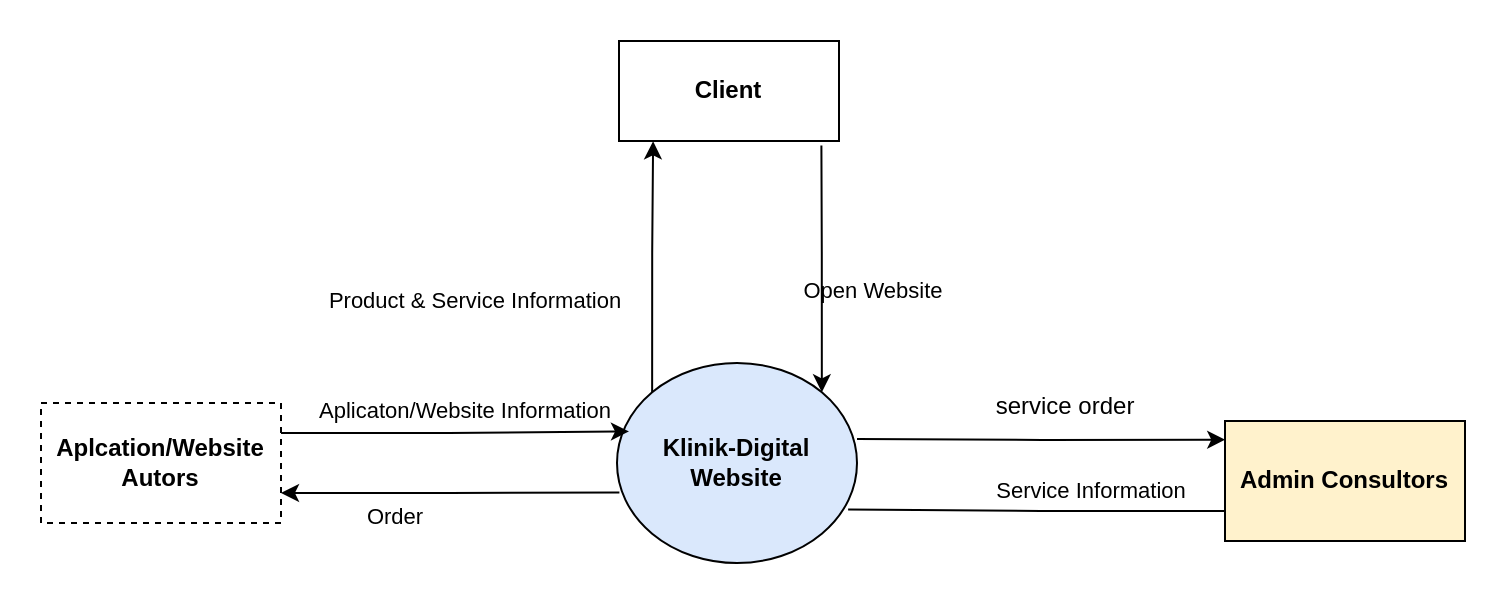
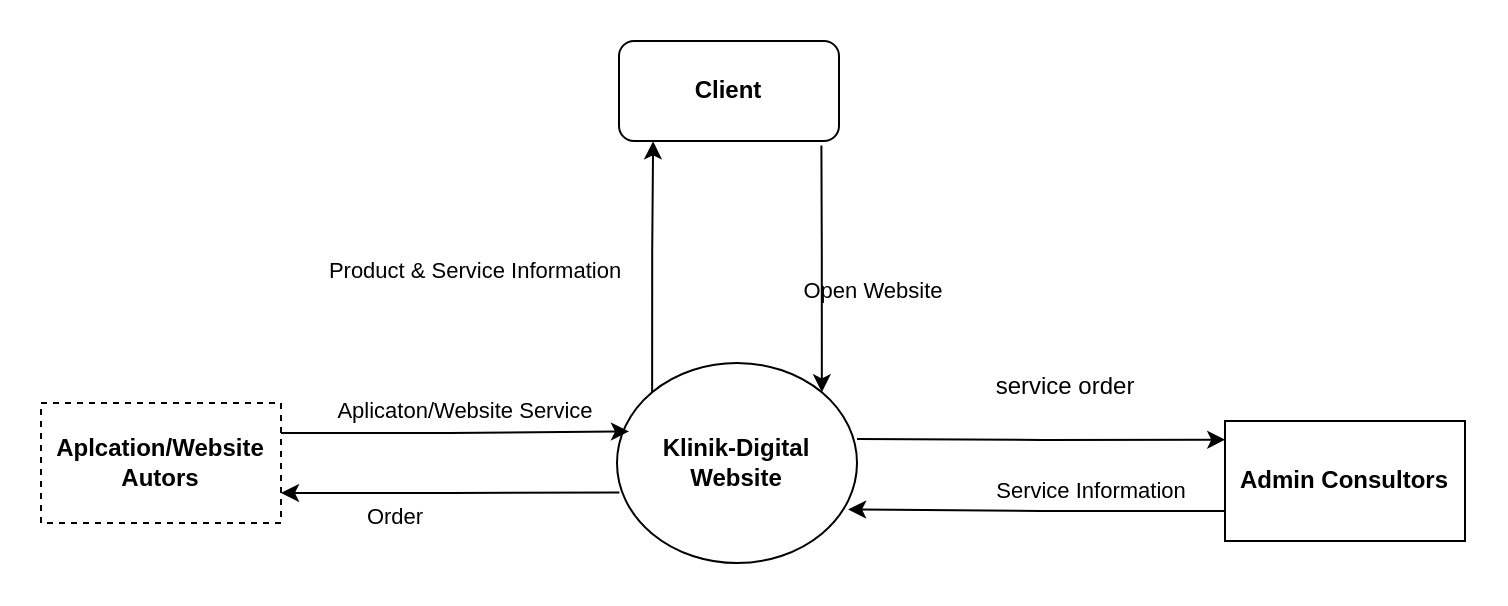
- <mxCell id="2" value="&lt;b&gt;Client&lt;/b&gt;" style="html=1;whiteSpace=wrap;" vertex="1" parent="1"><mxGeometry x="309" y="20" width="110" height="50" as="geometry" /></mxCell>
+ <mxCell id="2" value="&lt;b&gt;Client&lt;/b&gt;" style="html=1;whiteSpace=wrap;rounded=1;" vertex="1" parent="1"><mxGeometry x="309" y="20" width="110" height="50" as="geometry" /></mxCell>
- <mxCell id="5" value="&lt;font style=&quot;font-size: 11px;&quot;&gt;Product &amp;amp; Service Information&lt;/font&gt;" style="text;html=1;align=center;verticalAlign=middle;resizable=0;points=[];autosize=1;strokeColor=none;fillColor=none;" vertex="1" parent="1"><mxGeometry x="152" y="135" width="170" height="30" as="geometry" /></mxCell>
+ <mxCell id="5" value="&lt;font style=&quot;font-size: 11px;&quot;&gt;Product &amp;amp; Service Information&lt;/font&gt;" style="text;html=1;align=center;verticalAlign=middle;resizable=0;points=[];autosize=1;strokeColor=none;fillColor=none;" vertex="1" parent="1"><mxGeometry x="152" y="120" width="170" height="30" as="geometry" /></mxCell>
- <mxCell id="10" value="service order" style="text;html=1;align=center;verticalAlign=middle;resizable=0;points=[];autosize=1;strokeColor=none;fillColor=none;" vertex="1" parent="1"><mxGeometry x="487" y="188" width="90" height="30" as="geometry" /></mxCell>
+ <mxCell id="10" value="service order" style="text;html=1;align=center;verticalAlign=middle;resizable=0;points=[];autosize=1;strokeColor=none;fillColor=none;" vertex="1" parent="1"><mxGeometry x="487" y="178" width="90" height="30" as="geometry" /></mxCell>
- <mxCell id="17" value="&lt;font style=&quot;font-size: 11px;&quot;&gt;Aplicaton/Website Information&lt;/font&gt;" style="text;html=1;align=center;verticalAlign=middle;resizable=0;points=[];autosize=1;strokeColor=none;fillColor=none;" vertex="1" parent="1"><mxGeometry x="147" y="190" width="170" height="30" as="geometry" /></mxCell>
+ <mxCell id="17" value="&lt;font style=&quot;font-size: 11px;&quot;&gt;Aplicaton/Website Service&lt;/font&gt;" style="text;html=1;align=center;verticalAlign=middle;resizable=0;points=[];autosize=1;strokeColor=none;fillColor=none;" vertex="1" parent="1"><mxGeometry x="147" y="190" width="170" height="30" as="geometry" /></mxCell>
- <mxCell id="3" value="&lt;b&gt;Klinik-Digital Website&lt;/b&gt;" style="ellipse;whiteSpace=wrap;html=1;fillColor=#dae8fc;" vertex="1" parent="1"><mxGeometry x="308" y="181" width="120" height="100" as="geometry" /></mxCell>
+ <mxCell id="3" value="&lt;b&gt;Klinik-Digital Website&lt;/b&gt;" style="ellipse;whiteSpace=wrap;html=1;" vertex="1" parent="1"><mxGeometry x="308" y="181" width="120" height="100" as="geometry" /></mxCell>
- <mxCell id="8" value="&lt;b&gt;Admin Consultors&lt;/b&gt;" style="rounded=0;whiteSpace=wrap;html=1;fillColor=#fff2cc;" vertex="1" parent="1"><mxGeometry x="612" y="210" width="120" height="60" as="geometry" /></mxCell>
+ <mxCell id="8" value="&lt;b&gt;Admin Consultors&lt;/b&gt;" style="rounded=0;whiteSpace=wrap;html=1;" vertex="1" parent="1"><mxGeometry x="612" y="210" width="120" height="60" as="geometry" /></mxCell>
- <mxCell id="11" style="edgeStyle=orthogonalEdgeStyle;rounded=0;orthogonalLoop=1;jettySize=auto;html=1;exitX=0;exitY=0.75;exitDx=0;exitDy=0;entryX=0.963;entryY=0.732;entryDx=0;entryDy=0;entryPerimeter=0;endArrow=none;" edge="1" parent="1" source="8" target="3"><mxGeometry relative="1" as="geometry" /></mxCell>
+ <mxCell id="11" style="edgeStyle=orthogonalEdgeStyle;rounded=0;orthogonalLoop=1;jettySize=auto;html=1;exitX=0;exitY=0.75;exitDx=0;exitDy=0;entryX=0.963;entryY=0.732;entryDx=0;entryDy=0;entryPerimeter=0;" edge="1" parent="1" source="8" target="3"><mxGeometry relative="1" as="geometry" /></mxCell>
